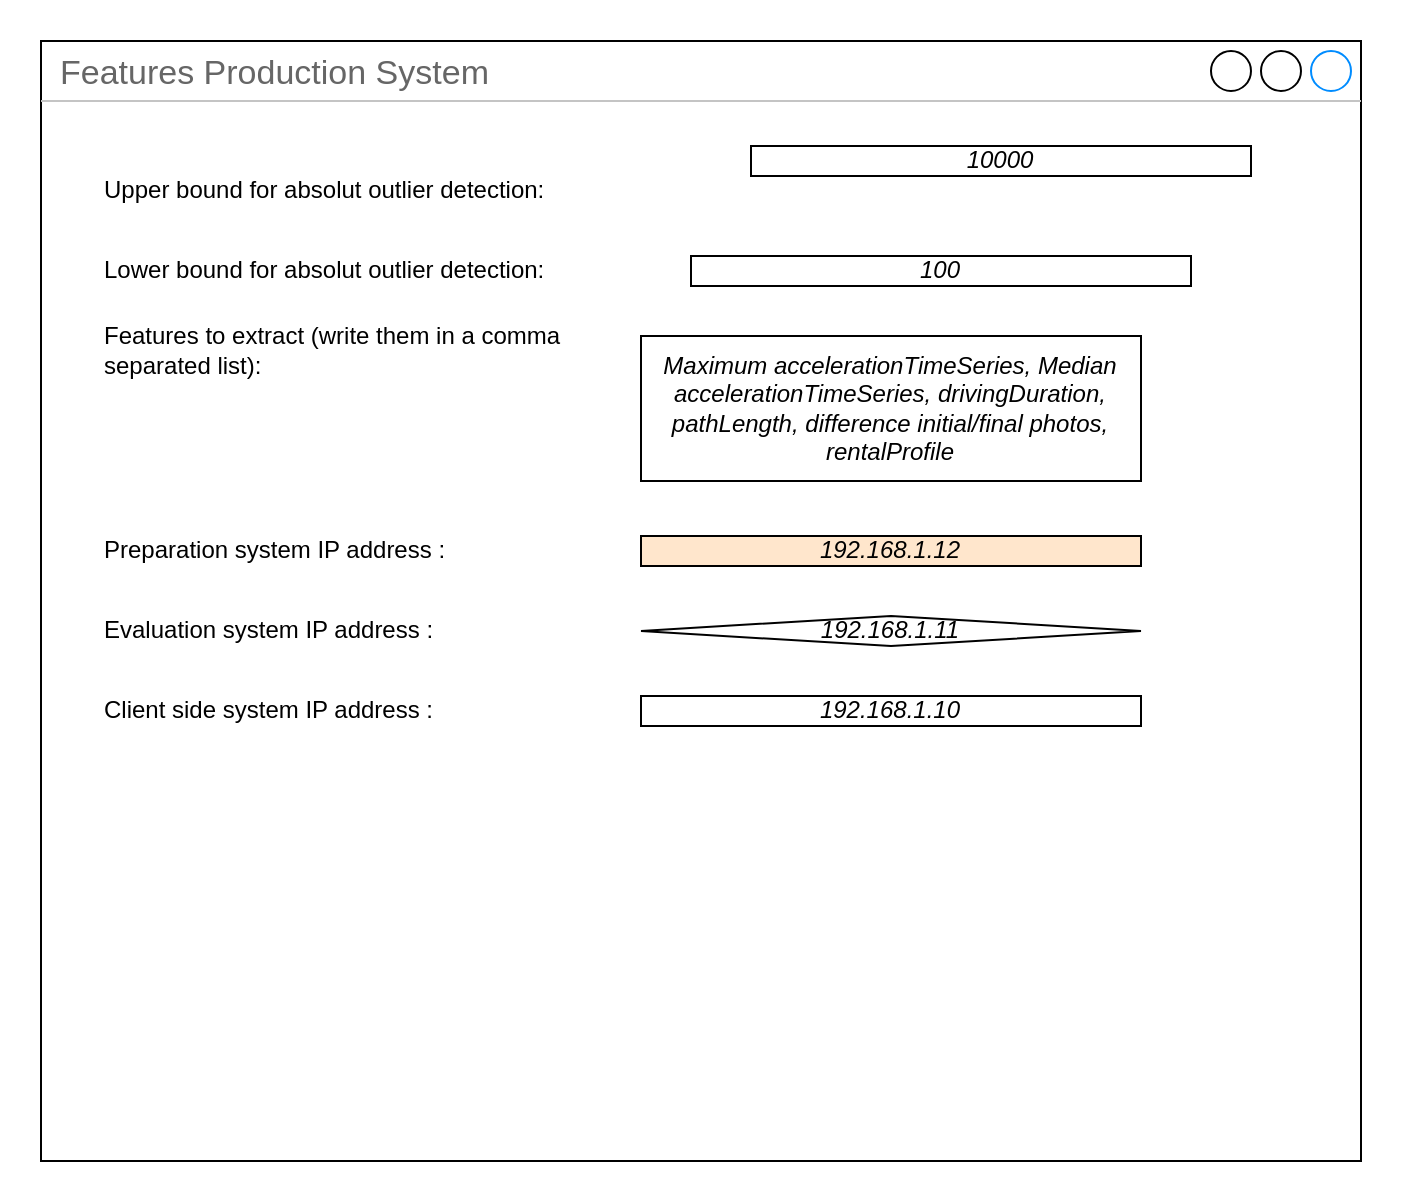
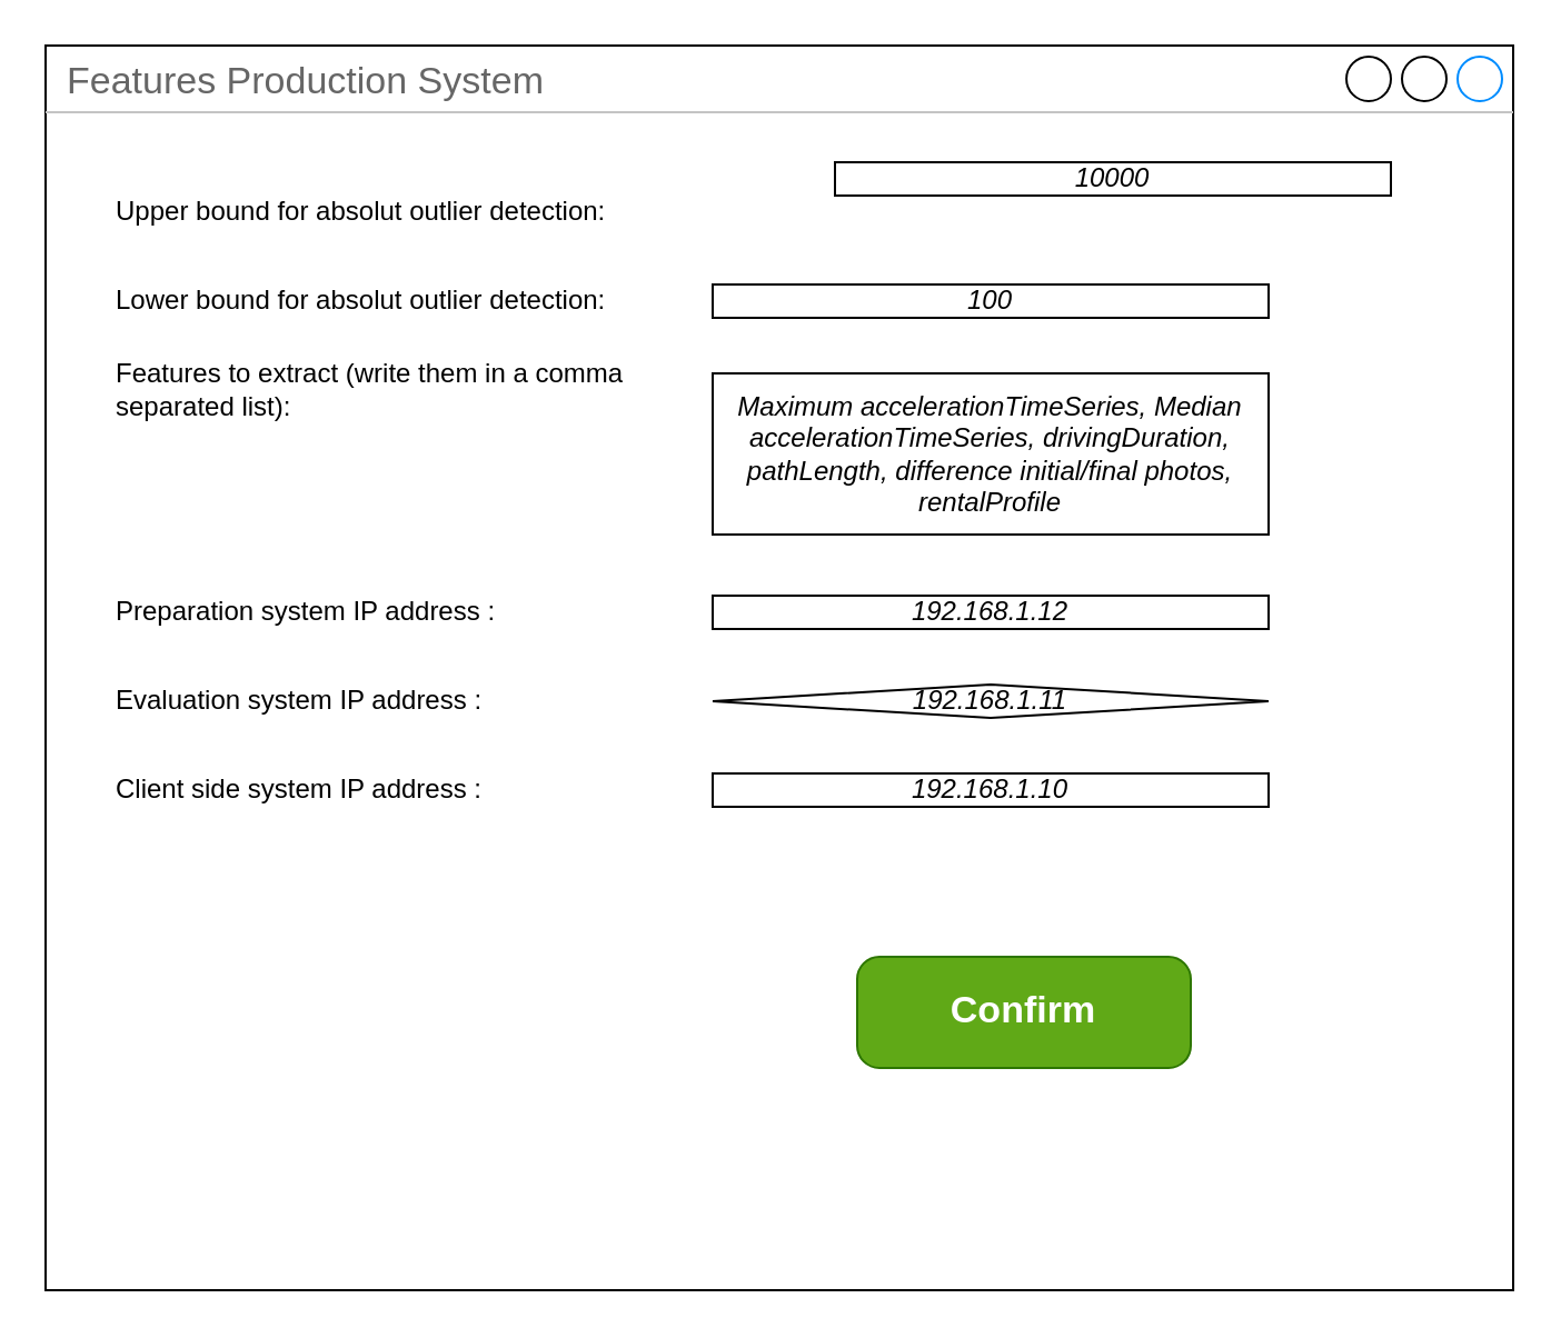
- <mxCell id="7" value="&lt;i&gt;&lt;font&gt;100&lt;/font&gt;&lt;/i&gt;" style="rounded=0;whiteSpace=wrap;html=1;fontColor=#000000;" parent="1" vertex="1"><mxGeometry x="345" y="127.5" width="250" height="15" as="geometry" /></mxCell>
+ <mxCell id="7" value="&lt;i&gt;&lt;font&gt;100&lt;/font&gt;&lt;/i&gt;" style="rounded=0;whiteSpace=wrap;html=1;fontColor=#000000;" parent="1" vertex="1"><mxGeometry x="320" y="127.5" width="250" height="15" as="geometry" /></mxCell>
- <mxCell id="11" value="&lt;i style=&quot;border-color: var(--border-color);&quot;&gt;&lt;font style=&quot;border-color: var(--border-color);&quot;&gt;192.168.1.12&lt;/font&gt;&lt;/i&gt;" style="rounded=0;whiteSpace=wrap;html=1;fontColor=#000000;fillColor=#ffe6cc;" parent="1" vertex="1"><mxGeometry x="320" y="267.5" width="250" height="15" as="geometry" /></mxCell>
+ <mxCell id="11" value="&lt;i style=&quot;border-color: var(--border-color);&quot;&gt;&lt;font style=&quot;border-color: var(--border-color);&quot;&gt;192.168.1.12&lt;/font&gt;&lt;/i&gt;" style="rounded=0;whiteSpace=wrap;html=1;fontColor=#000000;" parent="1" vertex="1"><mxGeometry x="320" y="267.5" width="250" height="15" as="geometry" /></mxCell>
+ <mxCell id="3" value="Confirm" style="strokeWidth=1;shadow=0;dashed=0;align=center;html=1;shape=mxgraph.mockup.buttons.button;strokeColor=#2D7600;fontColor=#ffffff;mainText=;buttonStyle=round;fontSize=17;fontStyle=1;fillColor=#60a917;whiteSpace=wrap;" parent="1" vertex="1"><mxGeometry x="385" y="430" width="150" height="50" as="geometry" /></mxCell>
